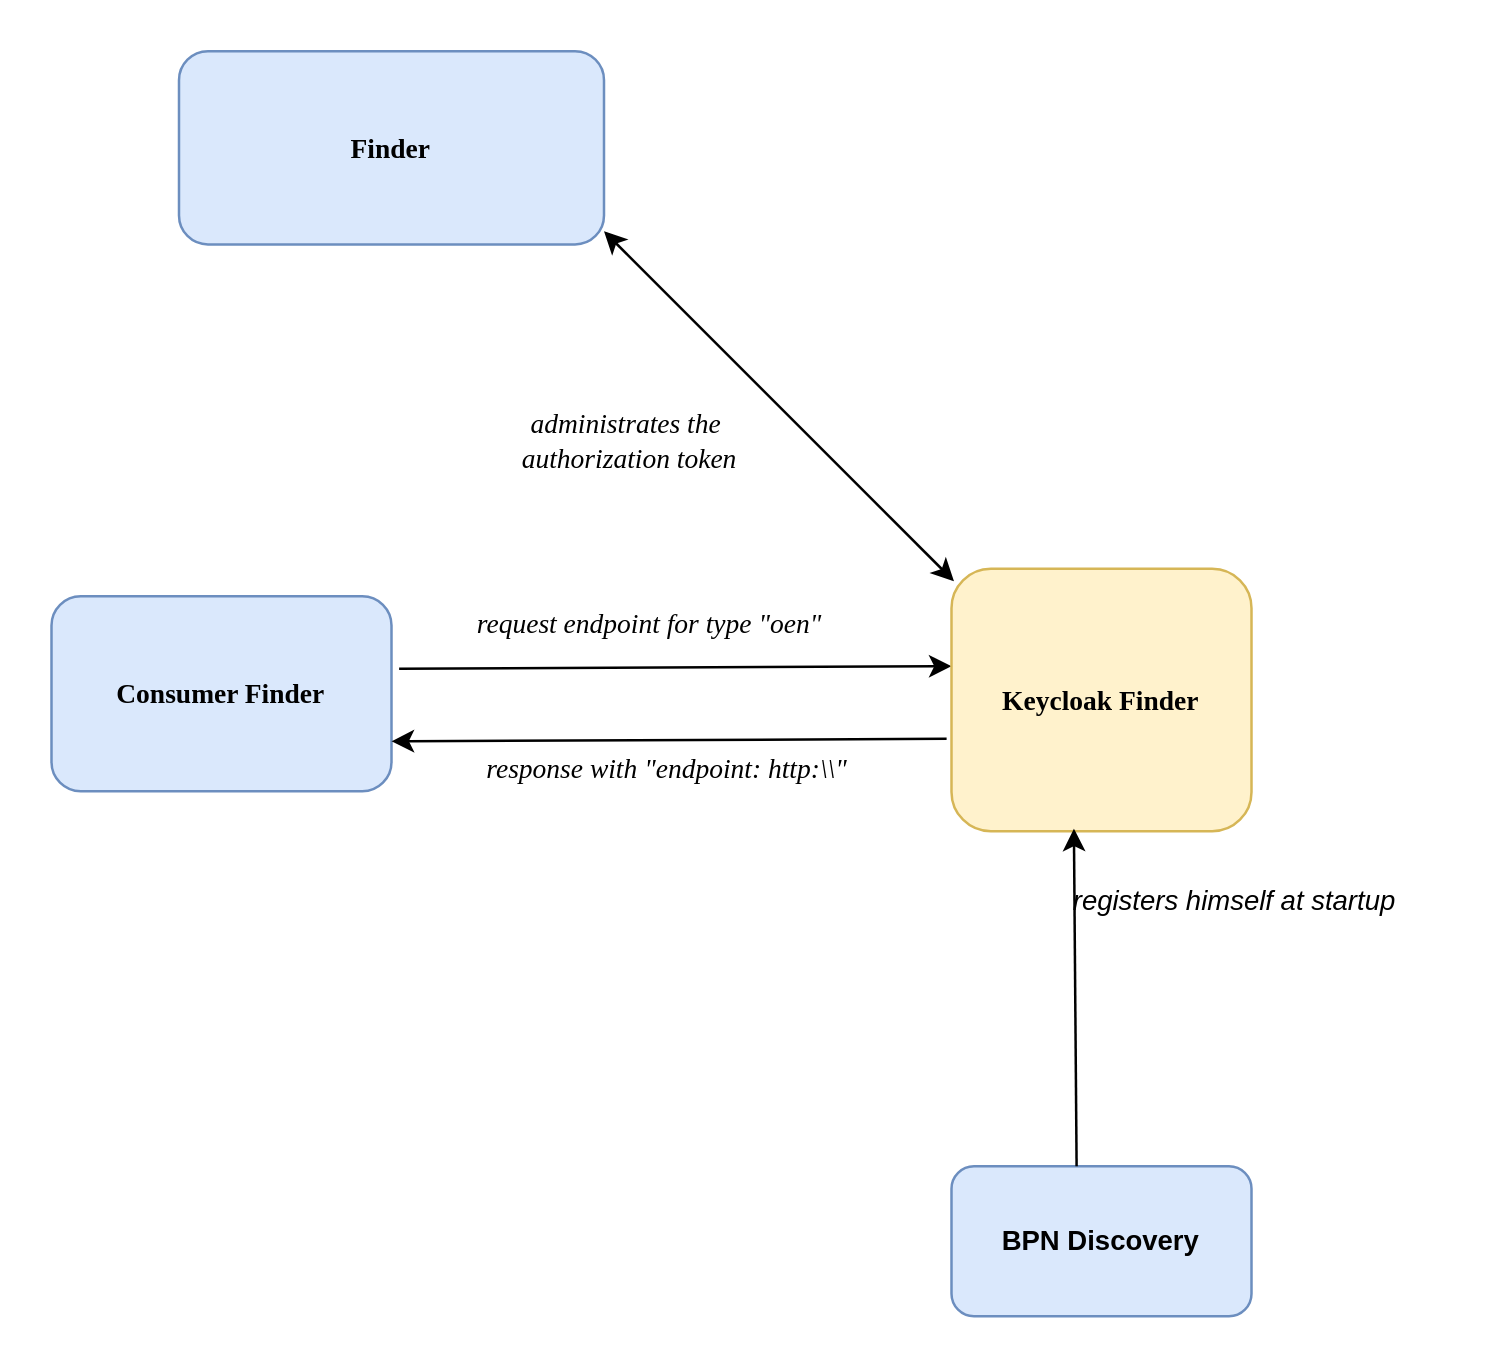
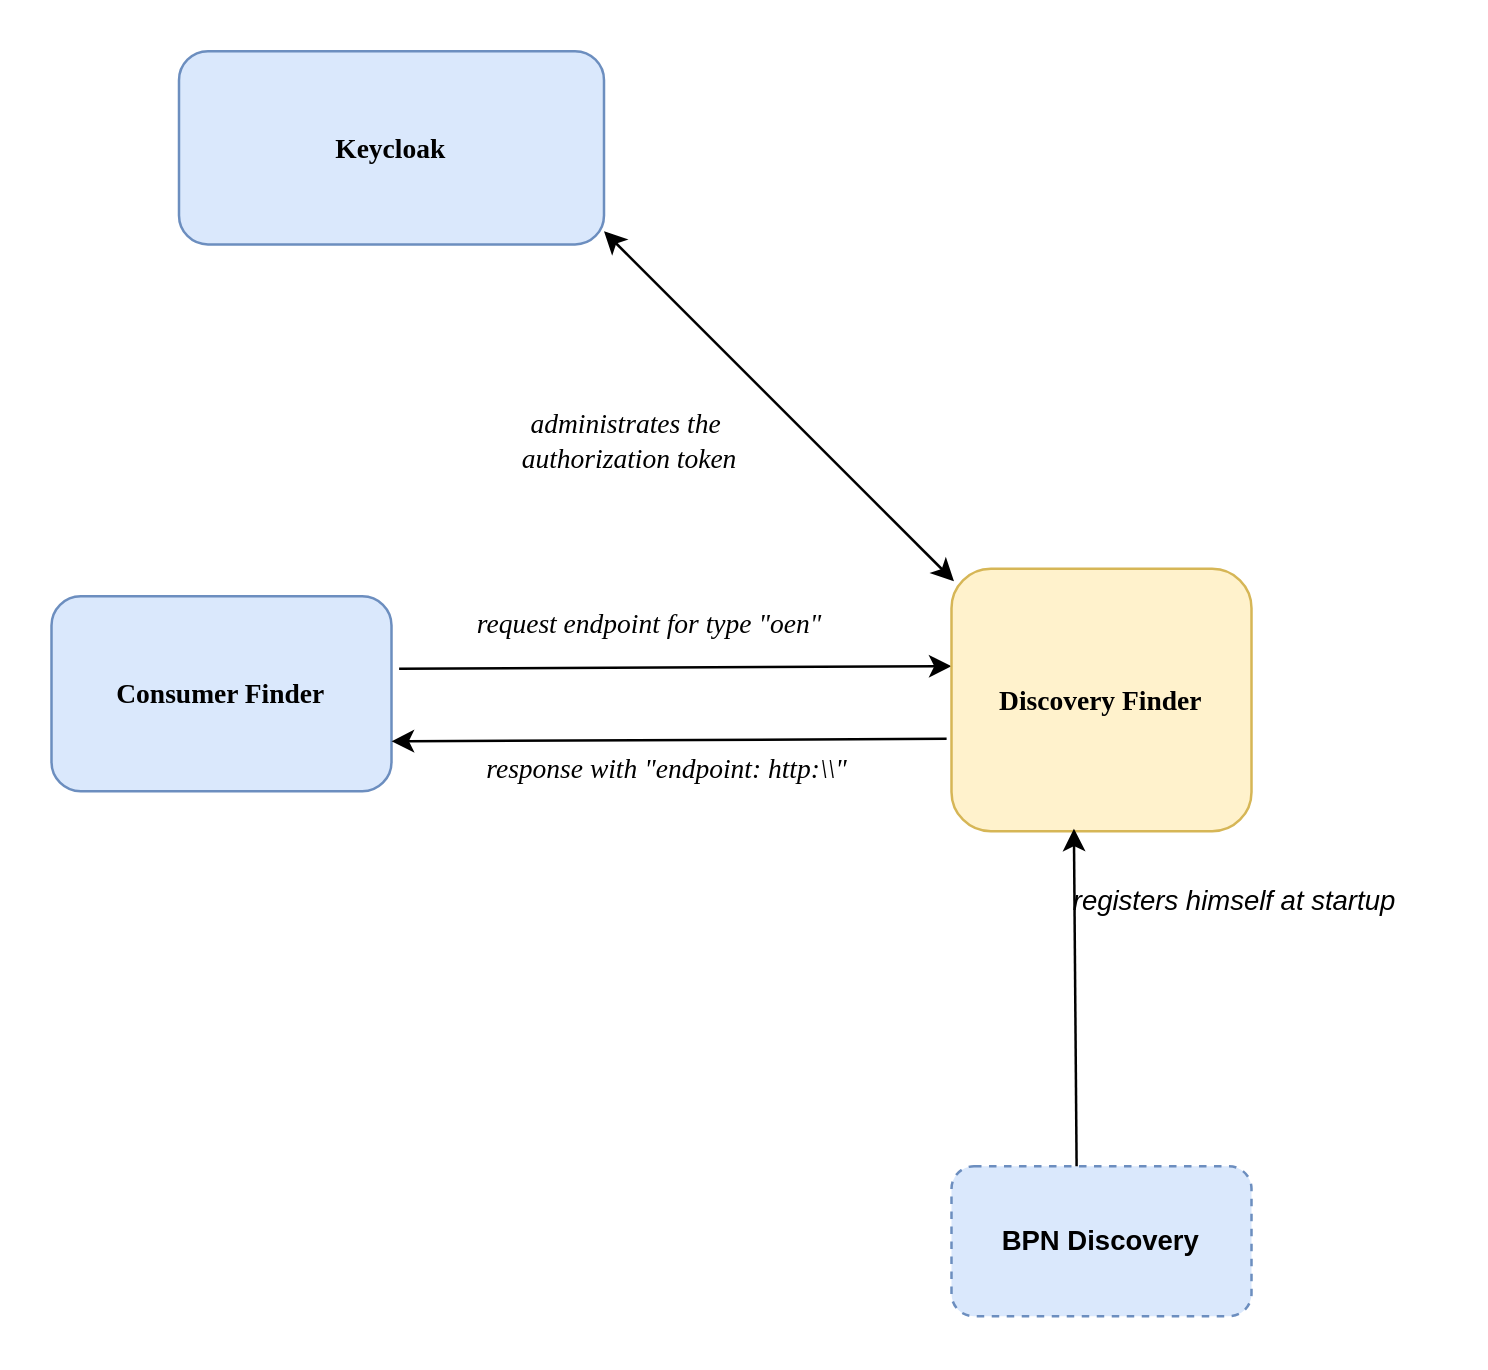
- <mxCell id="10" value="&lt;b&gt;&lt;font style=&quot;font-size: 11px;&quot; face=&quot;Verdana&quot;&gt;Finder&lt;/font&gt;&lt;/b&gt;" style="rounded=1;whiteSpace=wrap;html=1;fillColor=#dae8fc;strokeColor=#6c8ebf;" parent="1" vertex="1"><mxGeometry x="71" y="20" width="170" height="77.27" as="geometry" /></mxCell>
+ <mxCell id="10" value="&lt;b&gt;&lt;font style=&quot;font-size: 11px;&quot; face=&quot;Verdana&quot;&gt;Keycloak&lt;/font&gt;&lt;/b&gt;" style="rounded=1;whiteSpace=wrap;html=1;fillColor=#dae8fc;strokeColor=#6c8ebf;" parent="1" vertex="1"><mxGeometry x="71" y="20" width="170" height="77.27" as="geometry" /></mxCell>
- <mxCell id="4" value="&lt;font style=&quot;font-size: 11px;&quot; face=&quot;Verdana&quot;&gt;&lt;b&gt;Keycloak Finder&lt;/b&gt;&lt;/font&gt;" style="rounded=1;whiteSpace=wrap;html=1;fillColor=#fff2cc;strokeColor=#d6b656;" parent="1" vertex="1"><mxGeometry x="380" y="227" width="120" height="105" as="geometry" /></mxCell>
+ <mxCell id="4" value="&lt;font style=&quot;font-size: 11px;&quot; face=&quot;Verdana&quot;&gt;&lt;b&gt;Discovery Finder&lt;/b&gt;&lt;/font&gt;" style="rounded=1;whiteSpace=wrap;html=1;fillColor=#fff2cc;strokeColor=#d6b656;" parent="1" vertex="1"><mxGeometry x="380" y="227" width="120" height="105" as="geometry" /></mxCell>
- <mxCell id="7" value="&lt;font style=&quot;font-size: 11px;&quot;&gt;&lt;b&gt;BPN Discovery&lt;/b&gt;&lt;/font&gt;" style="rounded=1;whiteSpace=wrap;html=1;fillColor=#dae8fc;strokeColor=#6c8ebf;" parent="1" vertex="1"><mxGeometry x="380" y="466" width="120" height="60" as="geometry" /></mxCell>
+ <mxCell id="7" value="&lt;font style=&quot;font-size: 11px;&quot;&gt;&lt;b&gt;BPN Discovery&lt;/b&gt;&lt;/font&gt;" style="rounded=1;whiteSpace=wrap;html=1;fillColor=#dae8fc;strokeColor=#6c8ebf;dashed=1;" parent="1" vertex="1"><mxGeometry x="380" y="466" width="120" height="60" as="geometry" /></mxCell>
